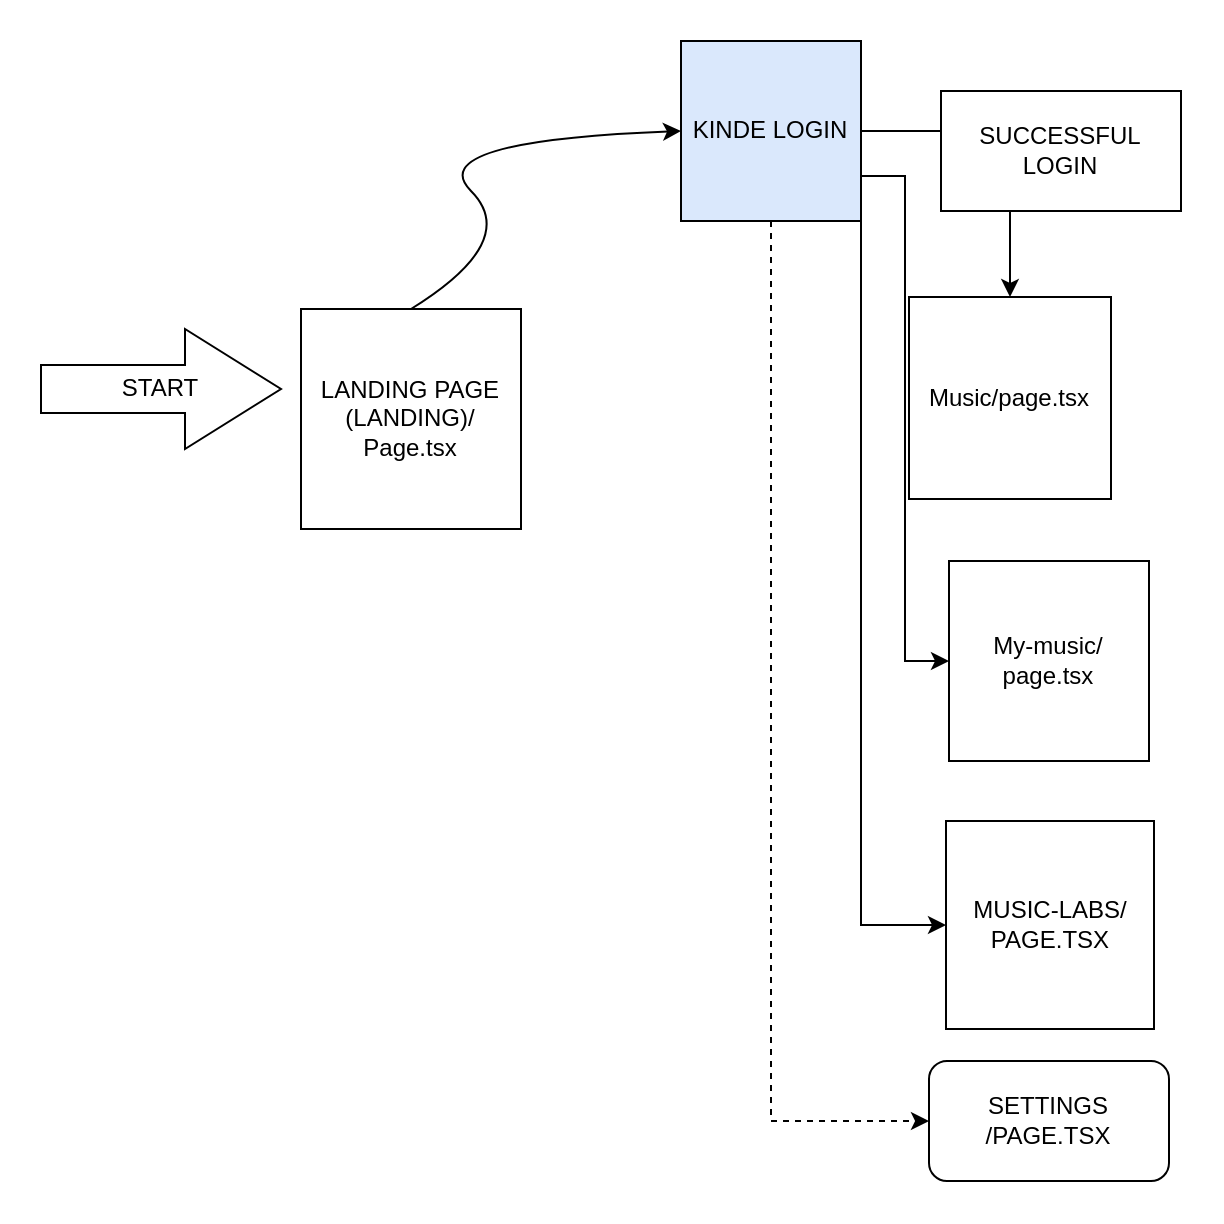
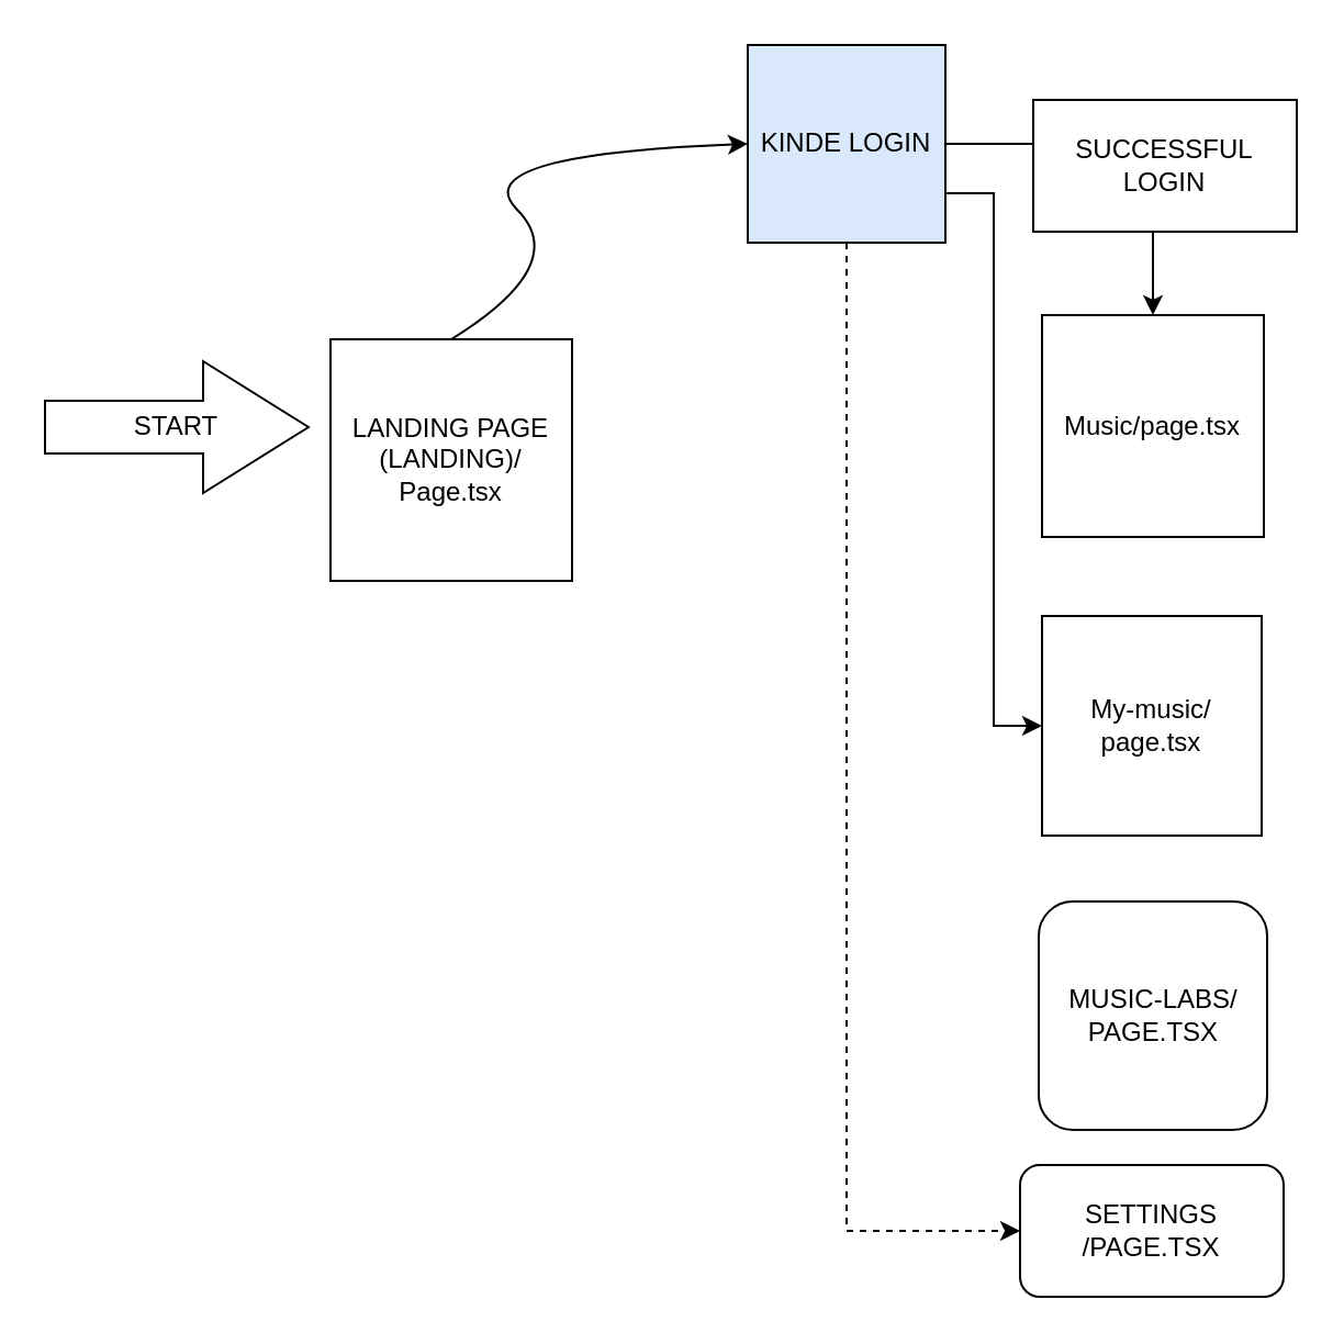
- <mxCell id="10" value="Music/page.tsx" style="whiteSpace=wrap;html=1;aspect=fixed;" vertex="1" parent="1"><mxGeometry x="454" y="148" width="101" height="101" as="geometry" /></mxCell>
+ <mxCell id="10" value="Music/page.tsx" style="whiteSpace=wrap;html=1;aspect=fixed;" vertex="1" parent="1"><mxGeometry x="474" y="143" width="101" height="101" as="geometry" /></mxCell>
- <mxCell id="6" style="edgeStyle=orthogonalEdgeStyle;rounded=0;orthogonalLoop=1;jettySize=auto;html=1;exitX=1;exitY=1;exitDx=0;exitDy=0;entryX=0;entryY=0.5;entryDx=0;entryDy=0;" edge="1" parent="1" source="8" target="13"><mxGeometry relative="1" as="geometry" /></mxCell>
- <mxCell id="13" value="MUSIC-LABS/&lt;div&gt;PAGE.TSX&lt;/div&gt;" style="whiteSpace=wrap;html=1;aspect=fixed;" vertex="1" parent="1"><mxGeometry x="472.5" y="410" width="104" height="104" as="geometry" /></mxCell>
+ <mxCell id="13" value="MUSIC-LABS/&lt;div&gt;PAGE.TSX&lt;/div&gt;" style="whiteSpace=wrap;html=1;aspect=fixed;rounded=1;" vertex="1" parent="1"><mxGeometry x="472.5" y="410" width="104" height="104" as="geometry" /></mxCell>
